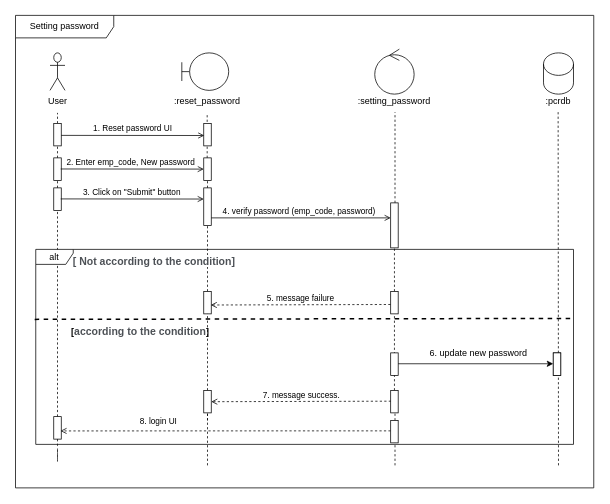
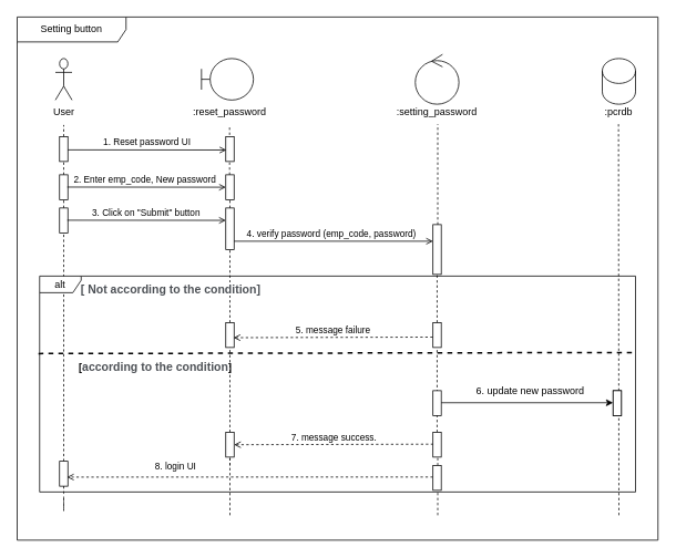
- <mxCell id="53" value="Setting password" style="shape=umlFrame;whiteSpace=wrap;html=1;fontSize=12;width=131;height=30;" parent="1" vertex="1"><mxGeometry x="20" y="20" width="771" height="630" as="geometry" /></mxCell>
+ <mxCell id="53" value="Setting button" style="shape=umlFrame;whiteSpace=wrap;html=1;fontSize=12;width=131;height=30;" parent="1" vertex="1"><mxGeometry x="20" y="20" width="771" height="630" as="geometry" /></mxCell>
